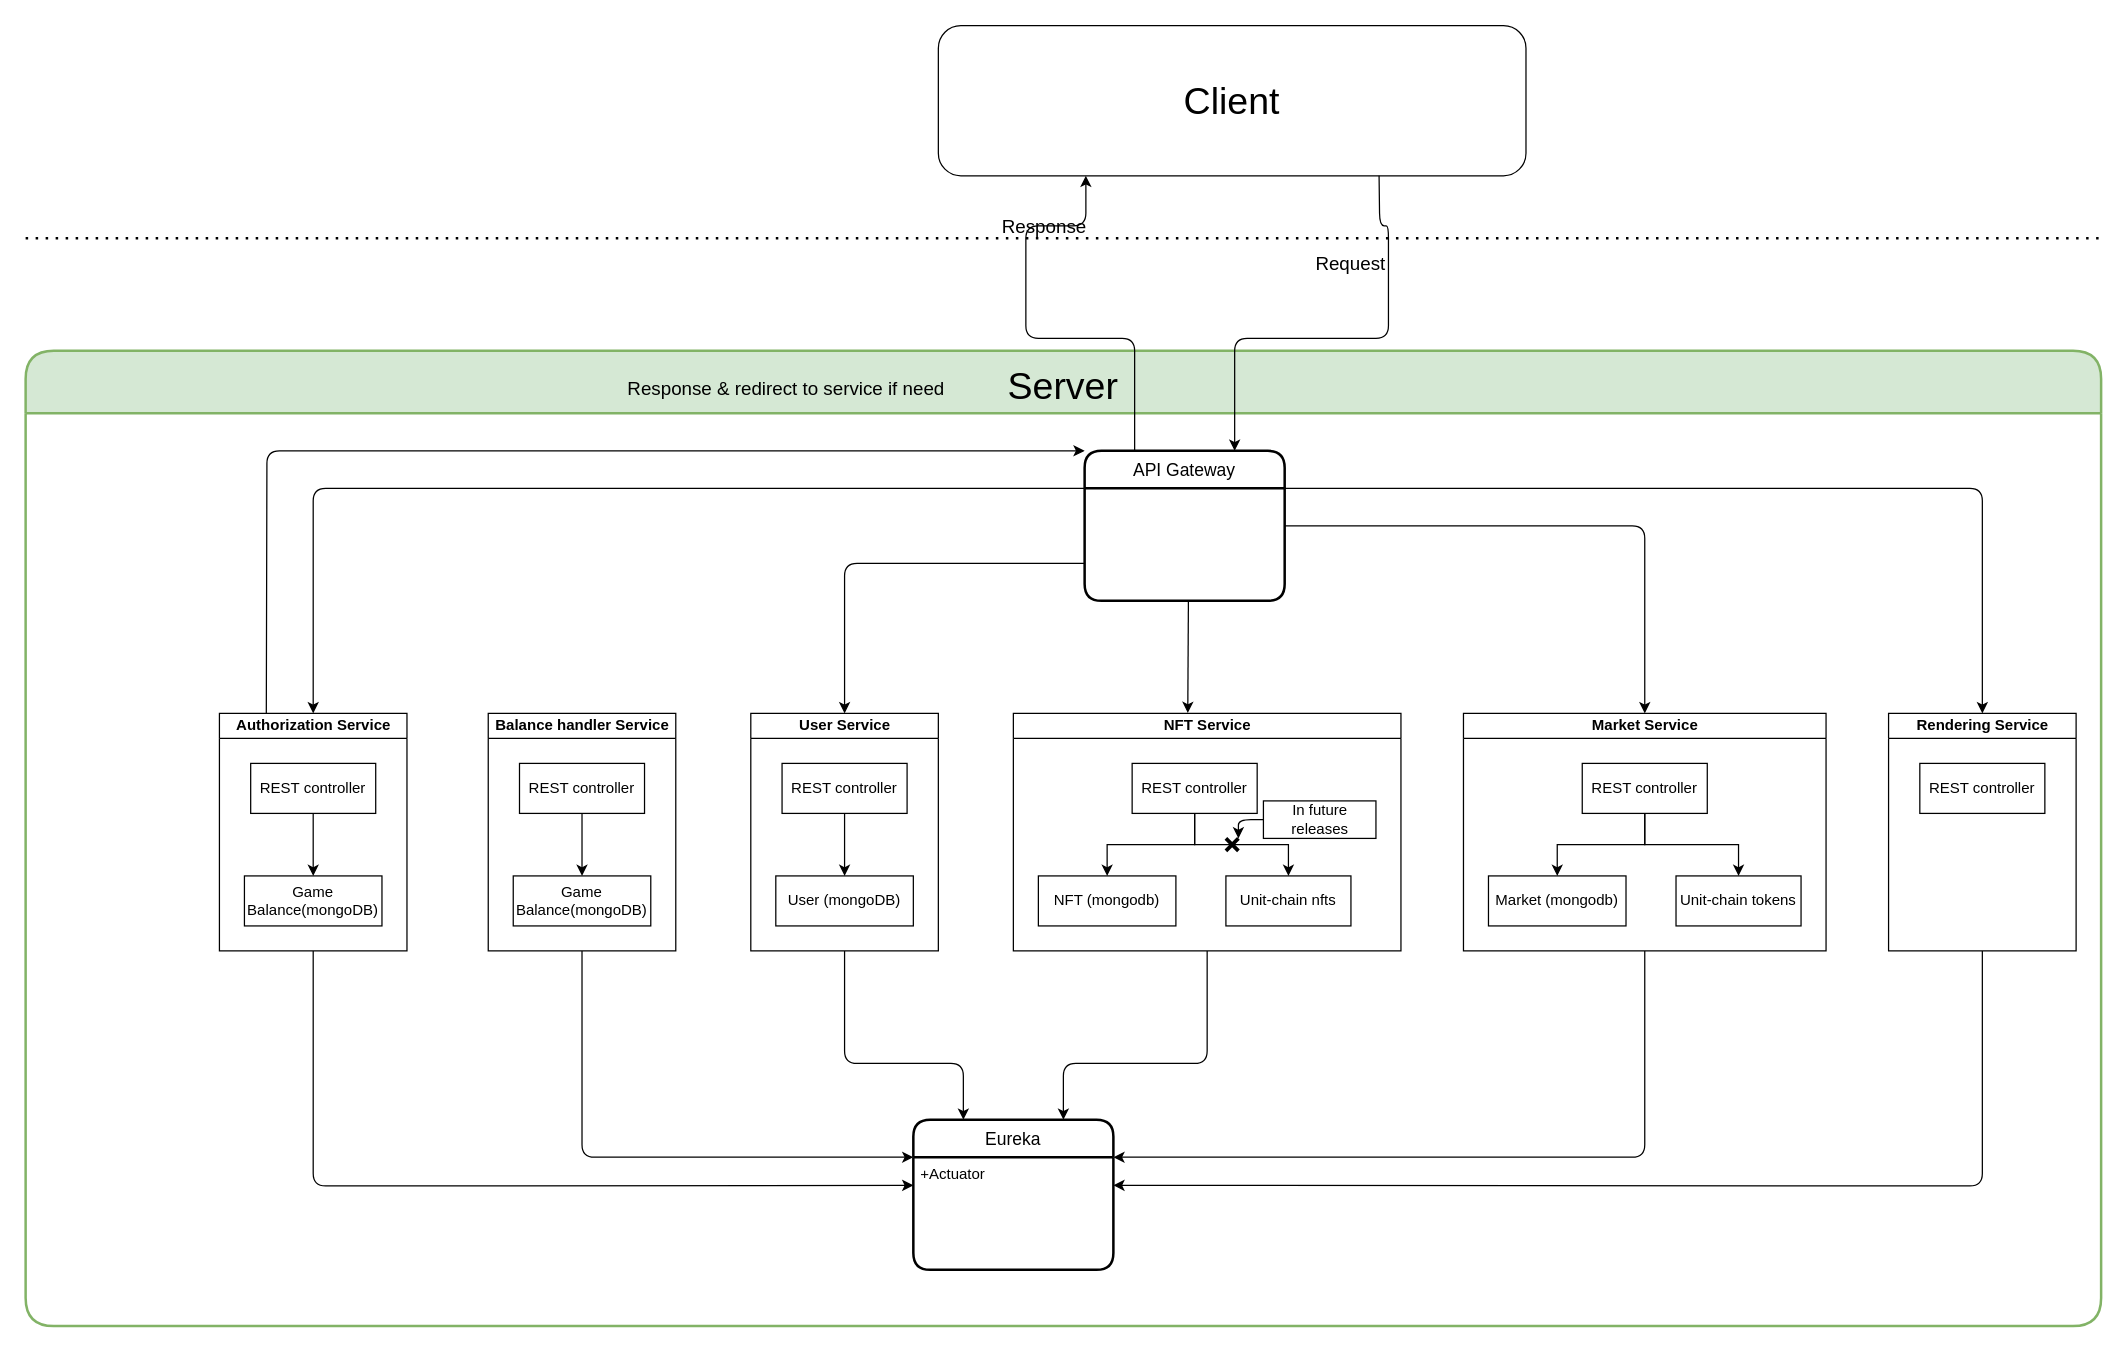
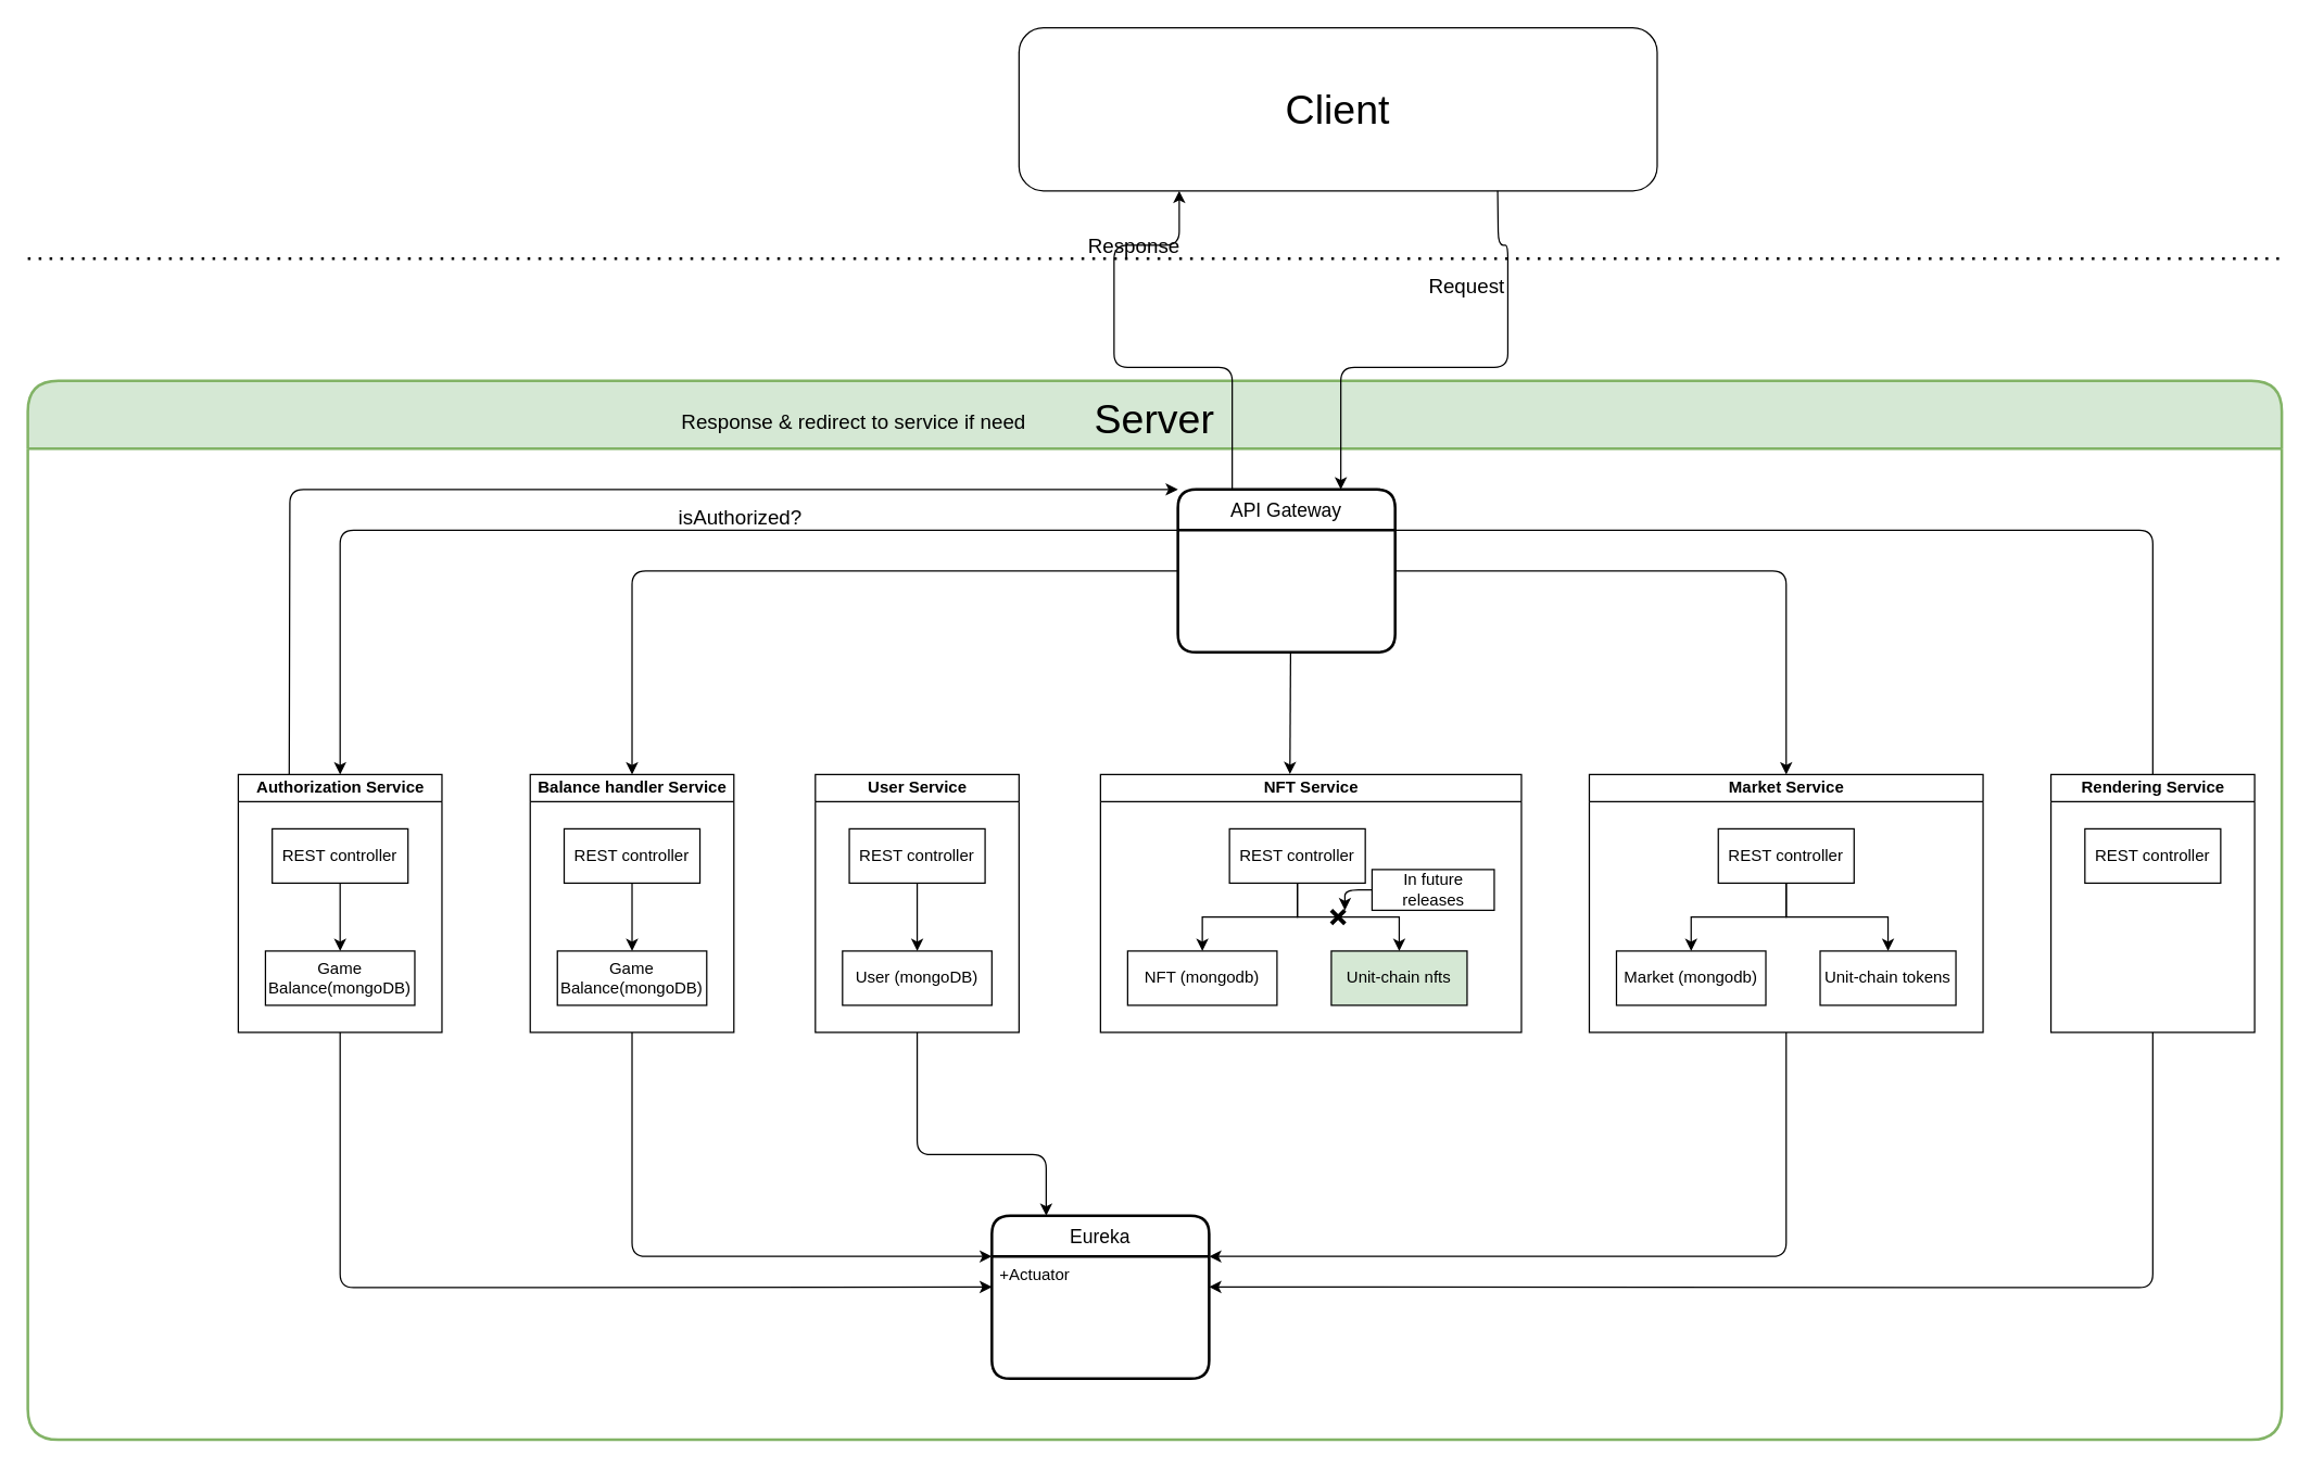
+ <mxCell id="54" value="isAuthorized?" style="text;html=1;strokeColor=none;fillColor=none;align=center;verticalAlign=middle;whiteSpace=wrap;rounded=0;fontSize=15;" vertex="1" parent="1"><mxGeometry x="500" y="370" width="90" height="20" as="geometry" /></mxCell>
+ <mxCell id="36" value="" style="endArrow=classic;html=1;exitX=0;exitY=0.5;exitDx=0;exitDy=0;entryX=0.5;entryY=0;entryDx=0;entryDy=0;" edge="1" parent="1" source="35" target="3"><mxGeometry width="50" height="50" relative="1" as="geometry"><mxPoint x="867" y="435" as="sourcePoint" /><mxPoint x="530" y="460" as="targetPoint" /><Array as="points"><mxPoint x="465" y="420" /></Array></mxGeometry></mxCell>
- <mxCell id="37" value="" style="endArrow=classic;html=1;exitX=0;exitY=0.75;exitDx=0;exitDy=0;entryX=0.5;entryY=0;entryDx=0;entryDy=0;" edge="1" parent="1" source="35" target="7"><mxGeometry width="50" height="50" relative="1" as="geometry"><mxPoint x="867" y="457.5" as="sourcePoint" /><mxPoint x="800" y="470" as="targetPoint" /><Array as="points"><mxPoint x="675" y="450" /></Array></mxGeometry></mxCell>
- <mxCell id="40" value="" style="endArrow=classic;html=1;entryX=0.5;entryY=0;entryDx=0;entryDy=0;exitX=1;exitY=0.25;exitDx=0;exitDy=0;" edge="1" parent="1" source="35" target="32"><mxGeometry width="50" height="50" relative="1" as="geometry"><mxPoint x="1027" y="420" as="sourcePoint" /><mxPoint x="1470" y="390" as="targetPoint" /><Array as="points"><mxPoint x="1585" y="390" /></Array></mxGeometry></mxCell>
+ <mxCell id="40" value="" style="endArrow=none;html=1;entryX=0.5;entryY=0;entryDx=0;entryDy=0;exitX=1;exitY=0.25;exitDx=0;exitDy=0;" edge="1" parent="1" source="35" target="32"><mxGeometry width="50" height="50" relative="1" as="geometry"><mxPoint x="1027" y="420" as="sourcePoint" /><mxPoint x="1470" y="390" as="targetPoint" /><Array as="points"><mxPoint x="1585" y="390" /></Array></mxGeometry></mxCell>
- <mxCell id="15" value="Unit-chain nfts" style="whiteSpace=wrap;html=1;" parent="11" vertex="1"><mxGeometry x="170" y="130" width="100" height="40" as="geometry" /></mxCell>
+ <mxCell id="15" value="Unit-chain nfts" style="whiteSpace=wrap;html=1;fillColor=#d5e8d4;" parent="11" vertex="1"><mxGeometry x="170" y="130" width="100" height="40" as="geometry" /></mxCell>
- <mxCell id="30" value="" style="endArrow=classic;html=1;exitX=0.5;exitY=1;exitDx=0;exitDy=0;entryX=0.75;entryY=0;entryDx=0;entryDy=0;" parent="1" source="11" target="26" edge="1"><mxGeometry width="50" height="50" relative="1" as="geometry"><mxPoint x="760" y="580" as="sourcePoint" /><mxPoint x="850" y="1015" as="targetPoint" /><Array as="points"><mxPoint x="965" y="850" /><mxPoint x="850" y="850" /></Array></mxGeometry></mxCell>
